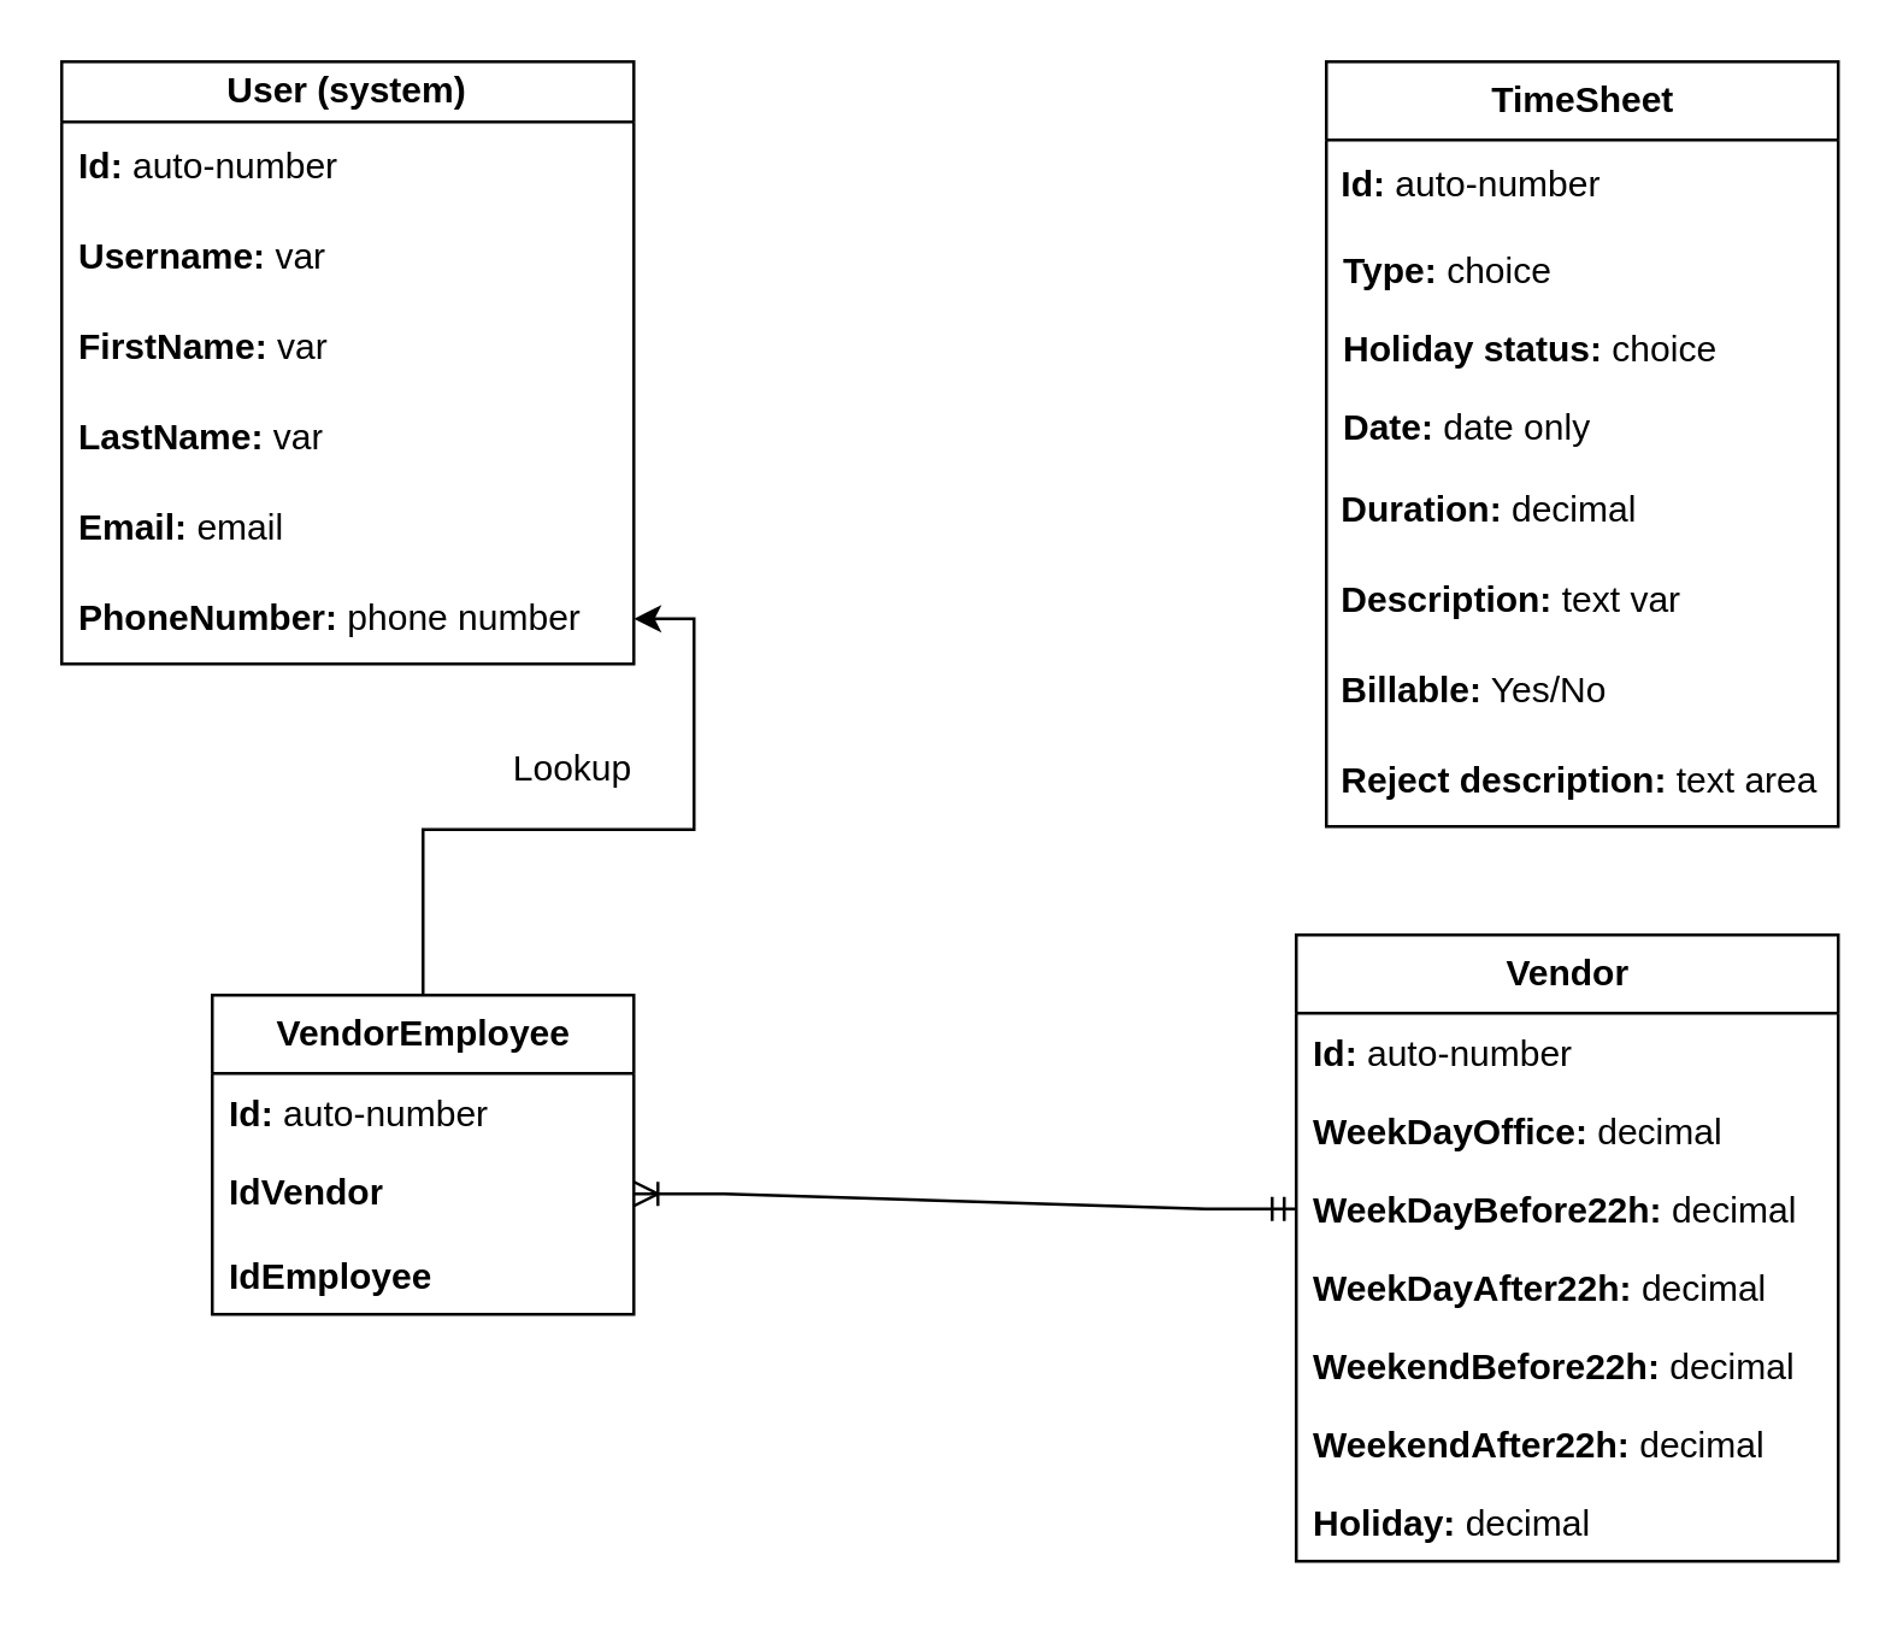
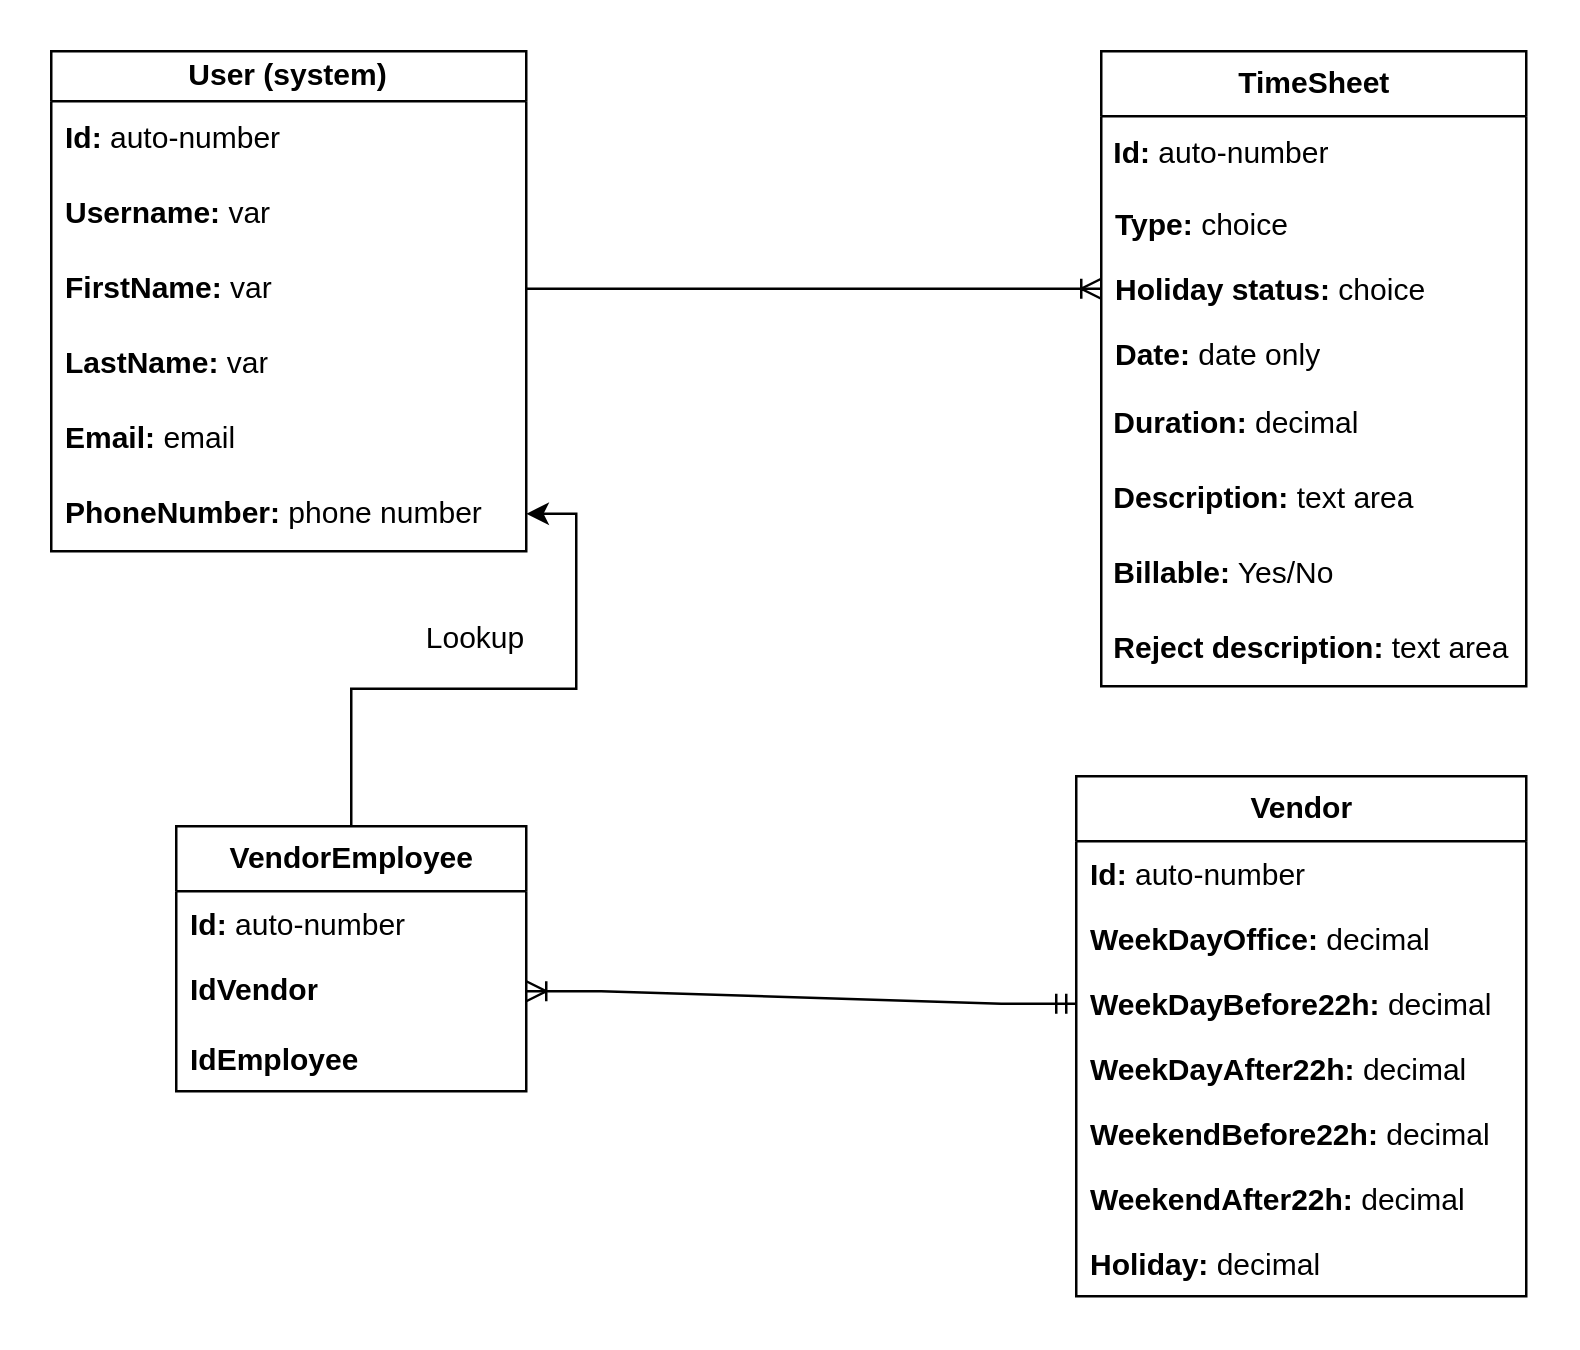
+ <mxCell id="31" value="" style="edgeStyle=entityRelationEdgeStyle;fontSize=12;html=1;endArrow=ERoneToMany;rounded=0;exitX=1;exitY=0.5;exitDx=0;exitDy=0;entryX=0;entryY=0.5;entryDx=0;entryDy=0;" edge="1" parent="1" source="5" target="12"><mxGeometry width="100" height="100" relative="1" as="geometry"><mxPoint x="230" y="290" as="sourcePoint" /><mxPoint x="330" y="190" as="targetPoint" /></mxGeometry></mxCell>
- <mxCell id="15" value="&lt;b&gt;&amp;nbsp;Description:&lt;/b&gt; text var" style="text;html=1;strokeColor=none;fillColor=none;align=left;verticalAlign=middle;whiteSpace=wrap;rounded=0;" parent="9" vertex="1"><mxGeometry y="164" width="170" height="30" as="geometry" /></mxCell>
+ <mxCell id="15" value="&lt;b&gt;&amp;nbsp;Description:&lt;/b&gt; text area" style="text;html=1;strokeColor=none;fillColor=none;align=left;verticalAlign=middle;whiteSpace=wrap;rounded=0;" parent="9" vertex="1"><mxGeometry y="164" width="170" height="30" as="geometry" /></mxCell>
